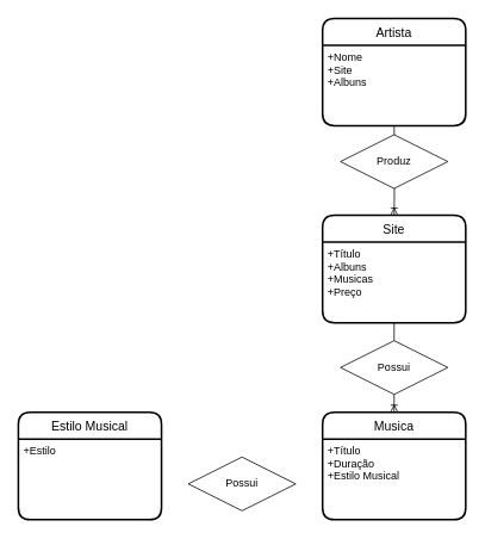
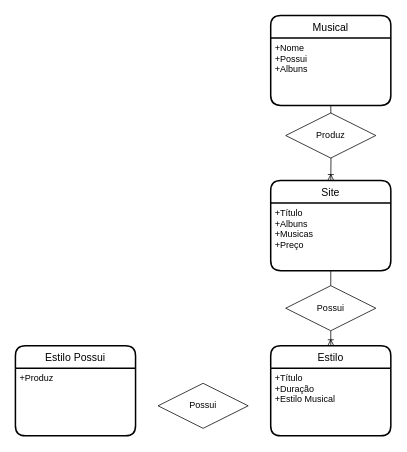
- <mxCell id="4" value="Artista" style="swimlane;childLayout=stackLayout;horizontal=1;startSize=30;horizontalStack=0;rounded=1;fontSize=14;fontStyle=0;strokeWidth=2;resizeParent=0;resizeLast=1;shadow=0;dashed=0;align=center;" vertex="1" parent="1"><mxGeometry x="360" y="20" width="160" height="120" as="geometry" /></mxCell>
+ <mxCell id="4" value="Musical" style="swimlane;childLayout=stackLayout;horizontal=1;startSize=30;horizontalStack=0;rounded=1;fontSize=14;fontStyle=0;strokeWidth=2;resizeParent=0;resizeLast=1;shadow=0;dashed=0;align=center;" vertex="1" parent="1"><mxGeometry x="360" y="20" width="160" height="120" as="geometry" /></mxCell>
- <mxCell id="5" value="+Nome&#10;+Site&#10;+Albuns" style="align=left;strokeColor=none;fillColor=none;spacingLeft=4;fontSize=12;verticalAlign=top;resizable=0;rotatable=0;part=1;" vertex="1" parent="4"><mxGeometry y="30" width="160" height="90" as="geometry" /></mxCell>
+ <mxCell id="5" value="+Nome&#10;+Possui&#10;+Albuns" style="align=left;strokeColor=none;fillColor=none;spacingLeft=4;fontSize=12;verticalAlign=top;resizable=0;rotatable=0;part=1;" vertex="1" parent="4"><mxGeometry y="30" width="160" height="90" as="geometry" /></mxCell>
- <mxCell id="8" value="Estilo Musical" style="swimlane;childLayout=stackLayout;horizontal=1;startSize=30;horizontalStack=0;rounded=1;fontSize=14;fontStyle=0;strokeWidth=2;resizeParent=0;resizeLast=1;shadow=0;dashed=0;align=center;" vertex="1" parent="1"><mxGeometry x="20" y="460" width="160" height="120" as="geometry" /></mxCell>
+ <mxCell id="8" value="Estilo Possui" style="swimlane;childLayout=stackLayout;horizontal=1;startSize=30;horizontalStack=0;rounded=1;fontSize=14;fontStyle=0;strokeWidth=2;resizeParent=0;resizeLast=1;shadow=0;dashed=0;align=center;" vertex="1" parent="1"><mxGeometry x="20" y="460" width="160" height="120" as="geometry" /></mxCell>
- <mxCell id="6" value="Musica" style="swimlane;childLayout=stackLayout;horizontal=1;startSize=30;horizontalStack=0;rounded=1;fontSize=14;fontStyle=0;strokeWidth=2;resizeParent=0;resizeLast=1;shadow=0;dashed=0;align=center;" vertex="1" parent="1"><mxGeometry x="360" y="460" width="160" height="120" as="geometry" /></mxCell>
+ <mxCell id="6" value="Estilo" style="swimlane;childLayout=stackLayout;horizontal=1;startSize=30;horizontalStack=0;rounded=1;fontSize=14;fontStyle=0;strokeWidth=2;resizeParent=0;resizeLast=1;shadow=0;dashed=0;align=center;" vertex="1" parent="1"><mxGeometry x="360" y="460" width="160" height="120" as="geometry" /></mxCell>
- <mxCell id="9" value="+Estilo" style="align=left;strokeColor=none;fillColor=none;spacingLeft=4;fontSize=12;verticalAlign=top;resizable=0;rotatable=0;part=1;" vertex="1" parent="8"><mxGeometry y="30" width="160" height="90" as="geometry" /></mxCell>
+ <mxCell id="9" value="+Produz" style="align=left;strokeColor=none;fillColor=none;spacingLeft=4;fontSize=12;verticalAlign=top;resizable=0;rotatable=0;part=1;" vertex="1" parent="8"><mxGeometry y="30" width="160" height="90" as="geometry" /></mxCell>
